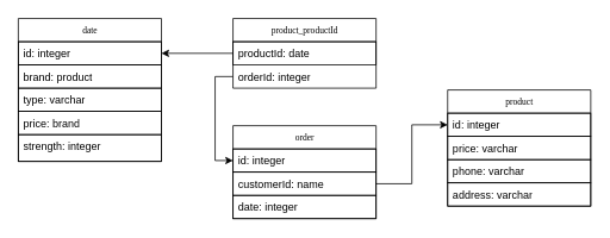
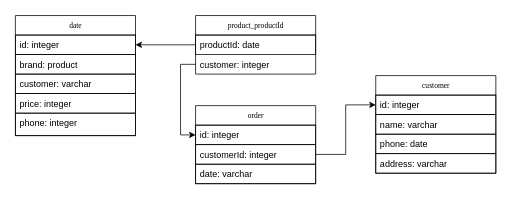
- <mxCell id="19" value="orderId: integer" style="text;html=1;strokeColor=none;fillColor=none;align=left;verticalAlign=top;spacingLeft=4;spacingRight=4;whiteSpace=wrap;overflow=hidden;rotatable=0;points=[[0,0.5],[1,0.5]];portConstraint=eastwest;" parent="17" vertex="1"><mxGeometry y="52" width="160" height="26" as="geometry" /></mxCell>
+ <mxCell id="19" value="customer: integer" style="text;html=1;strokeColor=none;fillColor=none;align=left;verticalAlign=top;spacingLeft=4;spacingRight=4;whiteSpace=wrap;overflow=hidden;rotatable=0;points=[[0,0.5],[1,0.5]];portConstraint=eastwest;" parent="17" vertex="1"><mxGeometry y="52" width="160" height="26" as="geometry" /></mxCell>
- <mxCell id="5" value="type: varchar" style="text;html=1;strokeColor=default;fillColor=none;align=left;verticalAlign=top;spacingLeft=4;spacingRight=4;whiteSpace=wrap;overflow=hidden;rotatable=0;points=[[0,0.5],[1,0.5]];portConstraint=eastwest;" parent="2" vertex="1"><mxGeometry y="78" width="160" height="26" as="geometry" /></mxCell>
+ <mxCell id="5" value="customer: varchar" style="text;html=1;strokeColor=default;fillColor=none;align=left;verticalAlign=top;spacingLeft=4;spacingRight=4;whiteSpace=wrap;overflow=hidden;rotatable=0;points=[[0,0.5],[1,0.5]];portConstraint=eastwest;" parent="2" vertex="1"><mxGeometry y="78" width="160" height="26" as="geometry" /></mxCell>
- <mxCell id="8" value="product" style="swimlane;html=1;fontStyle=0;childLayout=stackLayout;horizontal=1;startSize=26;fillColor=default;horizontalStack=0;resizeParent=1;resizeLast=0;collapsible=1;marginBottom=0;swimlaneFillColor=#ffffff;rounded=0;shadow=0;comic=0;labelBackgroundColor=none;strokeWidth=1;fontFamily=Verdana;fontSize=10;align=center;" parent="1" vertex="1"><mxGeometry x="500" y="100" width="160" height="130" as="geometry" /></mxCell>
+ <mxCell id="8" value="customer" style="swimlane;html=1;fontStyle=0;childLayout=stackLayout;horizontal=1;startSize=26;fillColor=default;horizontalStack=0;resizeParent=1;resizeLast=0;collapsible=1;marginBottom=0;swimlaneFillColor=#ffffff;rounded=0;shadow=0;comic=0;labelBackgroundColor=none;strokeWidth=1;fontFamily=Verdana;fontSize=10;align=center;" parent="1" vertex="1"><mxGeometry x="500" y="100" width="160" height="130" as="geometry" /></mxCell>
- <mxCell id="6" value="price: brand" style="text;html=1;strokeColor=default;fillColor=none;align=left;verticalAlign=top;spacingLeft=4;spacingRight=4;whiteSpace=wrap;overflow=hidden;rotatable=0;points=[[0,0.5],[1,0.5]];portConstraint=eastwest;" parent="2" vertex="1"><mxGeometry y="104" width="160" height="26" as="geometry" /></mxCell>
+ <mxCell id="6" value="price: integer" style="text;html=1;strokeColor=default;fillColor=none;align=left;verticalAlign=top;spacingLeft=4;spacingRight=4;whiteSpace=wrap;overflow=hidden;rotatable=0;points=[[0,0.5],[1,0.5]];portConstraint=eastwest;" parent="2" vertex="1"><mxGeometry y="104" width="160" height="26" as="geometry" /></mxCell>
- <mxCell id="7" value="strength: integer" style="text;html=1;strokeColor=default;fillColor=none;align=left;verticalAlign=top;spacingLeft=4;spacingRight=4;whiteSpace=wrap;overflow=hidden;rotatable=0;points=[[0,0.5],[1,0.5]];portConstraint=eastwest;" parent="2" vertex="1"><mxGeometry y="130" width="160" height="30" as="geometry" /></mxCell>
+ <mxCell id="7" value="phone: integer" style="text;html=1;strokeColor=default;fillColor=none;align=left;verticalAlign=top;spacingLeft=4;spacingRight=4;whiteSpace=wrap;overflow=hidden;rotatable=0;points=[[0,0.5],[1,0.5]];portConstraint=eastwest;" parent="2" vertex="1"><mxGeometry y="130" width="160" height="30" as="geometry" /></mxCell>
- <mxCell id="10" value="price: varchar" style="text;html=1;strokeColor=default;fillColor=none;align=left;verticalAlign=top;spacingLeft=4;spacingRight=4;whiteSpace=wrap;overflow=hidden;rotatable=0;points=[[0,0.5],[1,0.5]];portConstraint=eastwest;" parent="8" vertex="1"><mxGeometry y="52" width="160" height="26" as="geometry" /></mxCell>
+ <mxCell id="10" value="name: varchar" style="text;html=1;strokeColor=default;fillColor=none;align=left;verticalAlign=top;spacingLeft=4;spacingRight=4;whiteSpace=wrap;overflow=hidden;rotatable=0;points=[[0,0.5],[1,0.5]];portConstraint=eastwest;" parent="8" vertex="1"><mxGeometry y="52" width="160" height="26" as="geometry" /></mxCell>
- <mxCell id="11" value="phone: varchar" style="text;html=1;strokeColor=default;fillColor=none;align=left;verticalAlign=top;spacingLeft=4;spacingRight=4;whiteSpace=wrap;overflow=hidden;rotatable=0;points=[[0,0.5],[1,0.5]];portConstraint=eastwest;" parent="8" vertex="1"><mxGeometry y="78" width="160" height="26" as="geometry" /></mxCell>
+ <mxCell id="11" value="phone: date" style="text;html=1;strokeColor=default;fillColor=none;align=left;verticalAlign=top;spacingLeft=4;spacingRight=4;whiteSpace=wrap;overflow=hidden;rotatable=0;points=[[0,0.5],[1,0.5]];portConstraint=eastwest;" parent="8" vertex="1"><mxGeometry y="78" width="160" height="26" as="geometry" /></mxCell>
- <mxCell id="15" value="customerId: name" style="text;html=1;strokeColor=default;fillColor=none;align=left;verticalAlign=top;spacingLeft=4;spacingRight=4;whiteSpace=wrap;overflow=hidden;rotatable=0;points=[[0,0.5],[1,0.5]];portConstraint=eastwest;" parent="13" vertex="1"><mxGeometry y="52" width="160" height="26" as="geometry" /></mxCell>
+ <mxCell id="15" value="customerId: integer" style="text;html=1;strokeColor=default;fillColor=none;align=left;verticalAlign=top;spacingLeft=4;spacingRight=4;whiteSpace=wrap;overflow=hidden;rotatable=0;points=[[0,0.5],[1,0.5]];portConstraint=eastwest;" parent="13" vertex="1"><mxGeometry y="52" width="160" height="26" as="geometry" /></mxCell>
- <mxCell id="16" value="date: integer" style="text;html=1;strokeColor=default;fillColor=none;align=left;verticalAlign=top;spacingLeft=4;spacingRight=4;whiteSpace=wrap;overflow=hidden;rotatable=0;points=[[0,0.5],[1,0.5]];portConstraint=eastwest;" parent="13" vertex="1"><mxGeometry y="78" width="160" height="26" as="geometry" /></mxCell>
+ <mxCell id="16" value="date: varchar" style="text;html=1;strokeColor=default;fillColor=none;align=left;verticalAlign=top;spacingLeft=4;spacingRight=4;whiteSpace=wrap;overflow=hidden;rotatable=0;points=[[0,0.5],[1,0.5]];portConstraint=eastwest;" parent="13" vertex="1"><mxGeometry y="78" width="160" height="26" as="geometry" /></mxCell>
